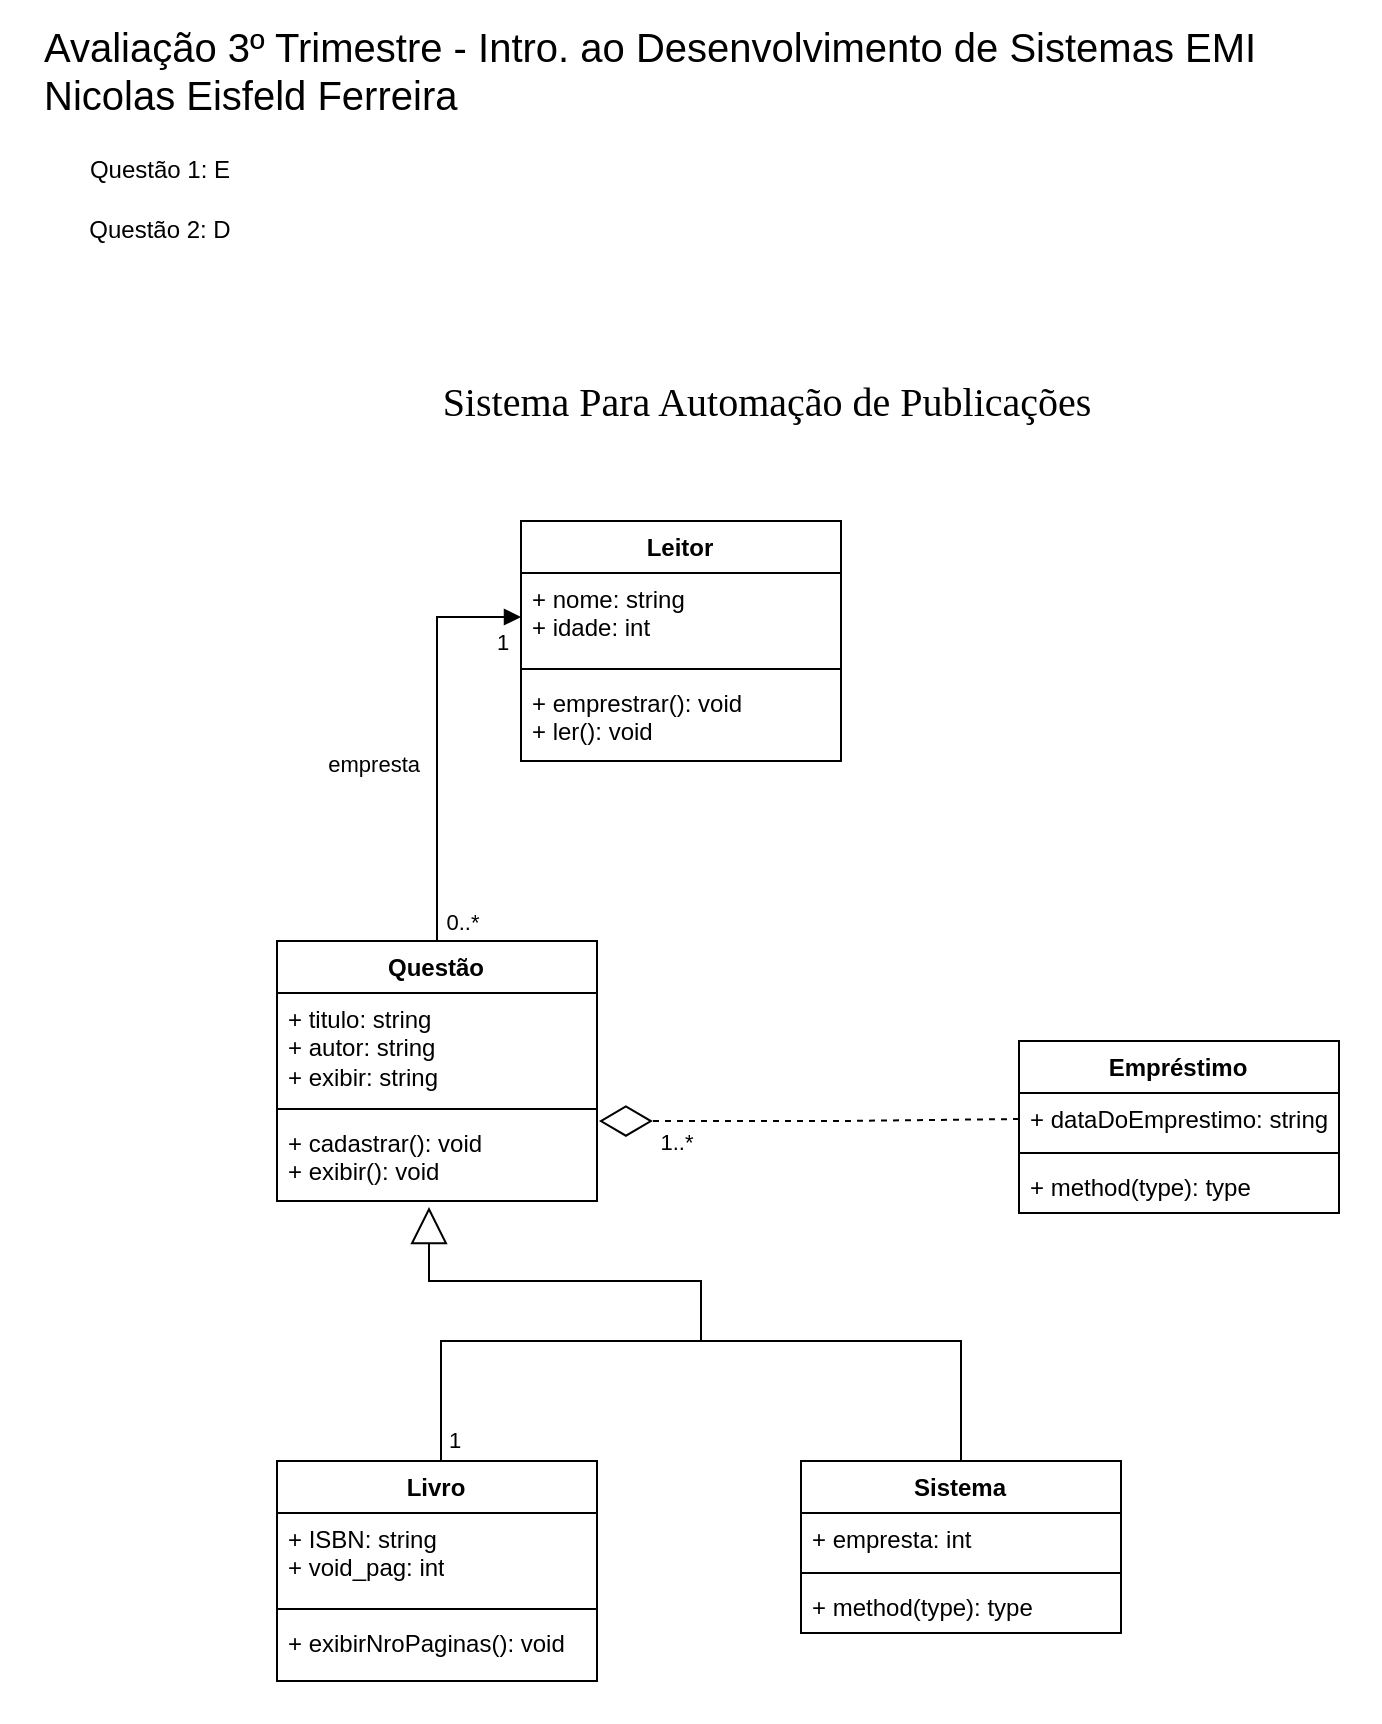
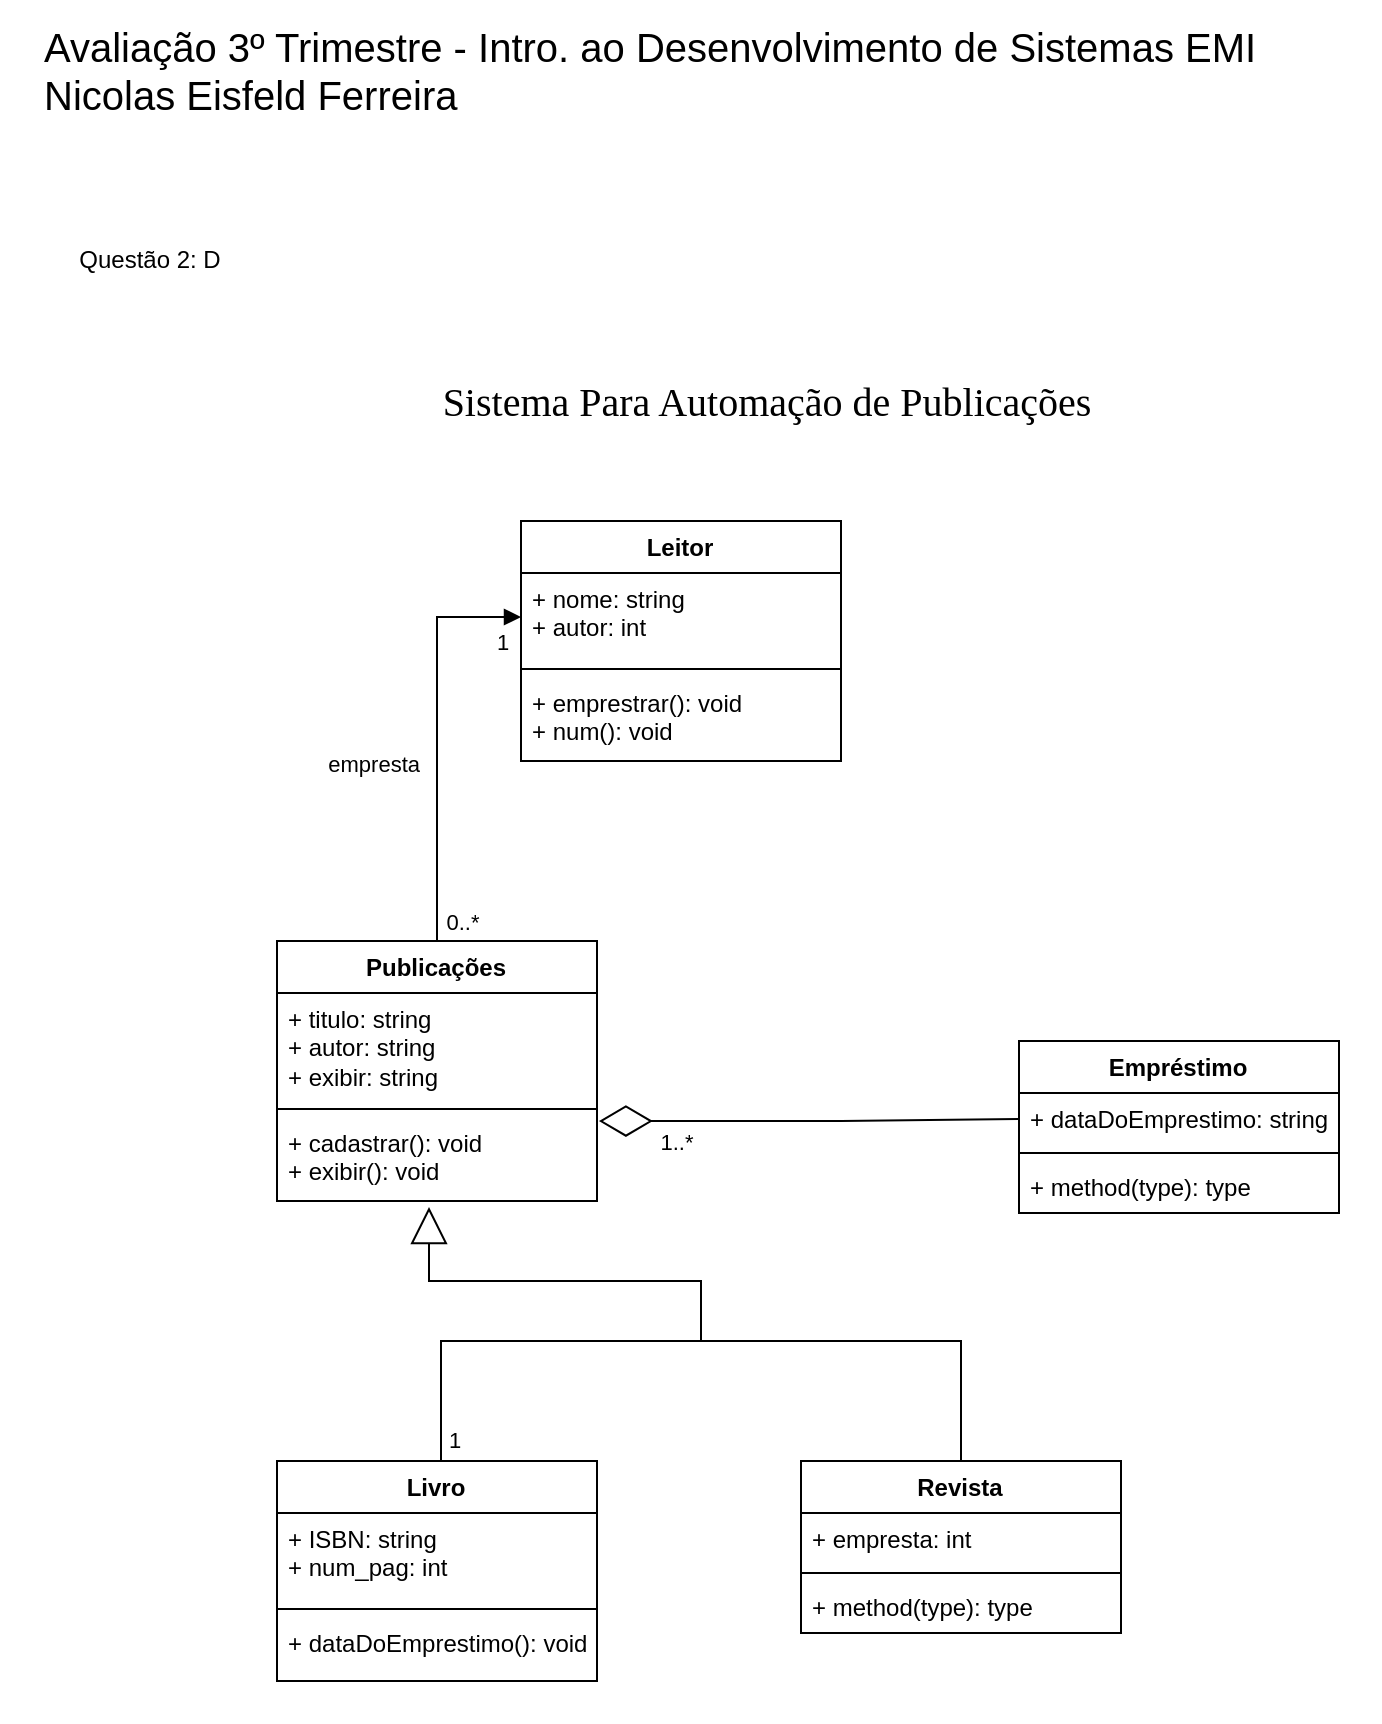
- <mxCell id="2" value="Questão 1: E" style="text;html=1;align=center;verticalAlign=middle;whiteSpace=wrap;rounded=0;" parent="1" vertex="1"><mxGeometry x="40" y="70" width="80" height="30" as="geometry" /></mxCell>
- <mxCell id="4" value="Questão 2: D" style="text;html=1;align=center;verticalAlign=middle;whiteSpace=wrap;rounded=0;" parent="1" vertex="1"><mxGeometry x="40" y="100" width="80" height="30" as="geometry" /></mxCell>
+ <mxCell id="4" value="Questão 2: D" style="text;html=1;align=center;verticalAlign=middle;whiteSpace=wrap;rounded=0;" parent="1" vertex="1"><mxGeometry x="35" y="115" width="80" height="30" as="geometry" /></mxCell>
- <mxCell id="26" value="+ nome: string&lt;div&gt;+ idade: int&lt;/div&gt;" style="text;strokeColor=none;fillColor=none;align=left;verticalAlign=top;spacingLeft=4;spacingRight=4;overflow=hidden;rotatable=0;points=[[0,0.5],[1,0.5]];portConstraint=eastwest;whiteSpace=wrap;html=1;" parent="25" vertex="1"><mxGeometry y="26" width="160" height="44" as="geometry" /></mxCell>
+ <mxCell id="26" value="+ nome: string&lt;div&gt;+ autor: int&lt;/div&gt;" style="text;strokeColor=none;fillColor=none;align=left;verticalAlign=top;spacingLeft=4;spacingRight=4;overflow=hidden;rotatable=0;points=[[0,0.5],[1,0.5]];portConstraint=eastwest;whiteSpace=wrap;html=1;" parent="25" vertex="1"><mxGeometry y="26" width="160" height="44" as="geometry" /></mxCell>
- <mxCell id="28" value="+ emprestrar(): void&lt;div&gt;+ ler(): void&lt;/div&gt;" style="text;strokeColor=none;fillColor=none;align=left;verticalAlign=top;spacingLeft=4;spacingRight=4;overflow=hidden;rotatable=0;points=[[0,0.5],[1,0.5]];portConstraint=eastwest;whiteSpace=wrap;html=1;" parent="25" vertex="1"><mxGeometry y="78" width="160" height="42" as="geometry" /></mxCell>
+ <mxCell id="28" value="+ emprestrar(): void&lt;div&gt;+ num(): void&lt;/div&gt;" style="text;strokeColor=none;fillColor=none;align=left;verticalAlign=top;spacingLeft=4;spacingRight=4;overflow=hidden;rotatable=0;points=[[0,0.5],[1,0.5]];portConstraint=eastwest;whiteSpace=wrap;html=1;" parent="25" vertex="1"><mxGeometry y="78" width="160" height="42" as="geometry" /></mxCell>
- <mxCell id="6" value="Questão" style="swimlane;fontStyle=1;align=center;verticalAlign=top;childLayout=stackLayout;horizontal=1;startSize=26;horizontalStack=0;resizeParent=1;resizeParentMax=0;resizeLast=0;collapsible=1;marginBottom=0;whiteSpace=wrap;html=1;" parent="1" vertex="1"><mxGeometry x="138" y="470" width="160" height="130" as="geometry" /></mxCell>
+ <mxCell id="6" value="Publicações" style="swimlane;fontStyle=1;align=center;verticalAlign=top;childLayout=stackLayout;horizontal=1;startSize=26;horizontalStack=0;resizeParent=1;resizeParentMax=0;resizeLast=0;collapsible=1;marginBottom=0;whiteSpace=wrap;html=1;" parent="1" vertex="1"><mxGeometry x="138" y="470" width="160" height="130" as="geometry" /></mxCell>
- <mxCell id="33" value="" style="endArrow=diamondThin;endFill=0;endSize=24;html=1;rounded=0;exitX=0;exitY=0.5;exitDx=0;exitDy=0;entryX=1.006;entryY=0.048;entryDx=0;entryDy=0;entryPerimeter=0;dashed=1;" edge="1" parent="1" source="21" target="9"><mxGeometry width="160" relative="1" as="geometry"><mxPoint x="509" y="559" as="sourcePoint" /><mxPoint x="218" y="610" as="targetPoint" /><Array as="points"><mxPoint x="420" y="560" /><mxPoint x="350" y="560" /></Array></mxGeometry></mxCell>
+ <mxCell id="33" value="" style="endArrow=diamondThin;endFill=0;endSize=24;html=1;rounded=0;exitX=0;exitY=0.5;exitDx=0;exitDy=0;entryX=1.006;entryY=0.048;entryDx=0;entryDy=0;entryPerimeter=0;" edge="1" parent="1" source="21" target="9"><mxGeometry width="160" relative="1" as="geometry"><mxPoint x="509" y="559" as="sourcePoint" /><mxPoint x="218" y="610" as="targetPoint" /><Array as="points"><mxPoint x="420" y="560" /><mxPoint x="350" y="560" /></Array></mxGeometry></mxCell>
- <mxCell id="16" value="Sistema" style="swimlane;fontStyle=1;align=center;verticalAlign=top;childLayout=stackLayout;horizontal=1;startSize=26;horizontalStack=0;resizeParent=1;resizeParentMax=0;resizeLast=0;collapsible=1;marginBottom=0;whiteSpace=wrap;html=1;" parent="1" vertex="1"><mxGeometry x="400" y="730" width="160" height="86" as="geometry" /></mxCell>
+ <mxCell id="16" value="Revista" style="swimlane;fontStyle=1;align=center;verticalAlign=top;childLayout=stackLayout;horizontal=1;startSize=26;horizontalStack=0;resizeParent=1;resizeParentMax=0;resizeLast=0;collapsible=1;marginBottom=0;whiteSpace=wrap;html=1;" parent="1" vertex="1"><mxGeometry x="400" y="730" width="160" height="86" as="geometry" /></mxCell>
- <mxCell id="11" value="+ ISBN: string&lt;div&gt;+ void_pag: int&lt;/div&gt;" style="text;strokeColor=none;fillColor=none;align=left;verticalAlign=top;spacingLeft=4;spacingRight=4;overflow=hidden;rotatable=0;points=[[0,0.5],[1,0.5]];portConstraint=eastwest;whiteSpace=wrap;html=1;" parent="10" vertex="1"><mxGeometry y="26" width="160" height="44" as="geometry" /></mxCell>
+ <mxCell id="11" value="+ ISBN: string&lt;div&gt;+ num_pag: int&lt;/div&gt;" style="text;strokeColor=none;fillColor=none;align=left;verticalAlign=top;spacingLeft=4;spacingRight=4;overflow=hidden;rotatable=0;points=[[0,0.5],[1,0.5]];portConstraint=eastwest;whiteSpace=wrap;html=1;" parent="10" vertex="1"><mxGeometry y="26" width="160" height="44" as="geometry" /></mxCell>
- <mxCell id="13" value="+ exibirNroPaginas(): void" style="text;strokeColor=none;fillColor=none;align=left;verticalAlign=top;spacingLeft=4;spacingRight=4;overflow=hidden;rotatable=0;points=[[0,0.5],[1,0.5]];portConstraint=eastwest;whiteSpace=wrap;html=1;" parent="10" vertex="1"><mxGeometry y="78" width="160" height="32" as="geometry" /></mxCell>
+ <mxCell id="13" value="+ dataDoEmprestimo(): void" style="text;strokeColor=none;fillColor=none;align=left;verticalAlign=top;spacingLeft=4;spacingRight=4;overflow=hidden;rotatable=0;points=[[0,0.5],[1,0.5]];portConstraint=eastwest;whiteSpace=wrap;html=1;" parent="10" vertex="1"><mxGeometry y="78" width="160" height="32" as="geometry" /></mxCell>
